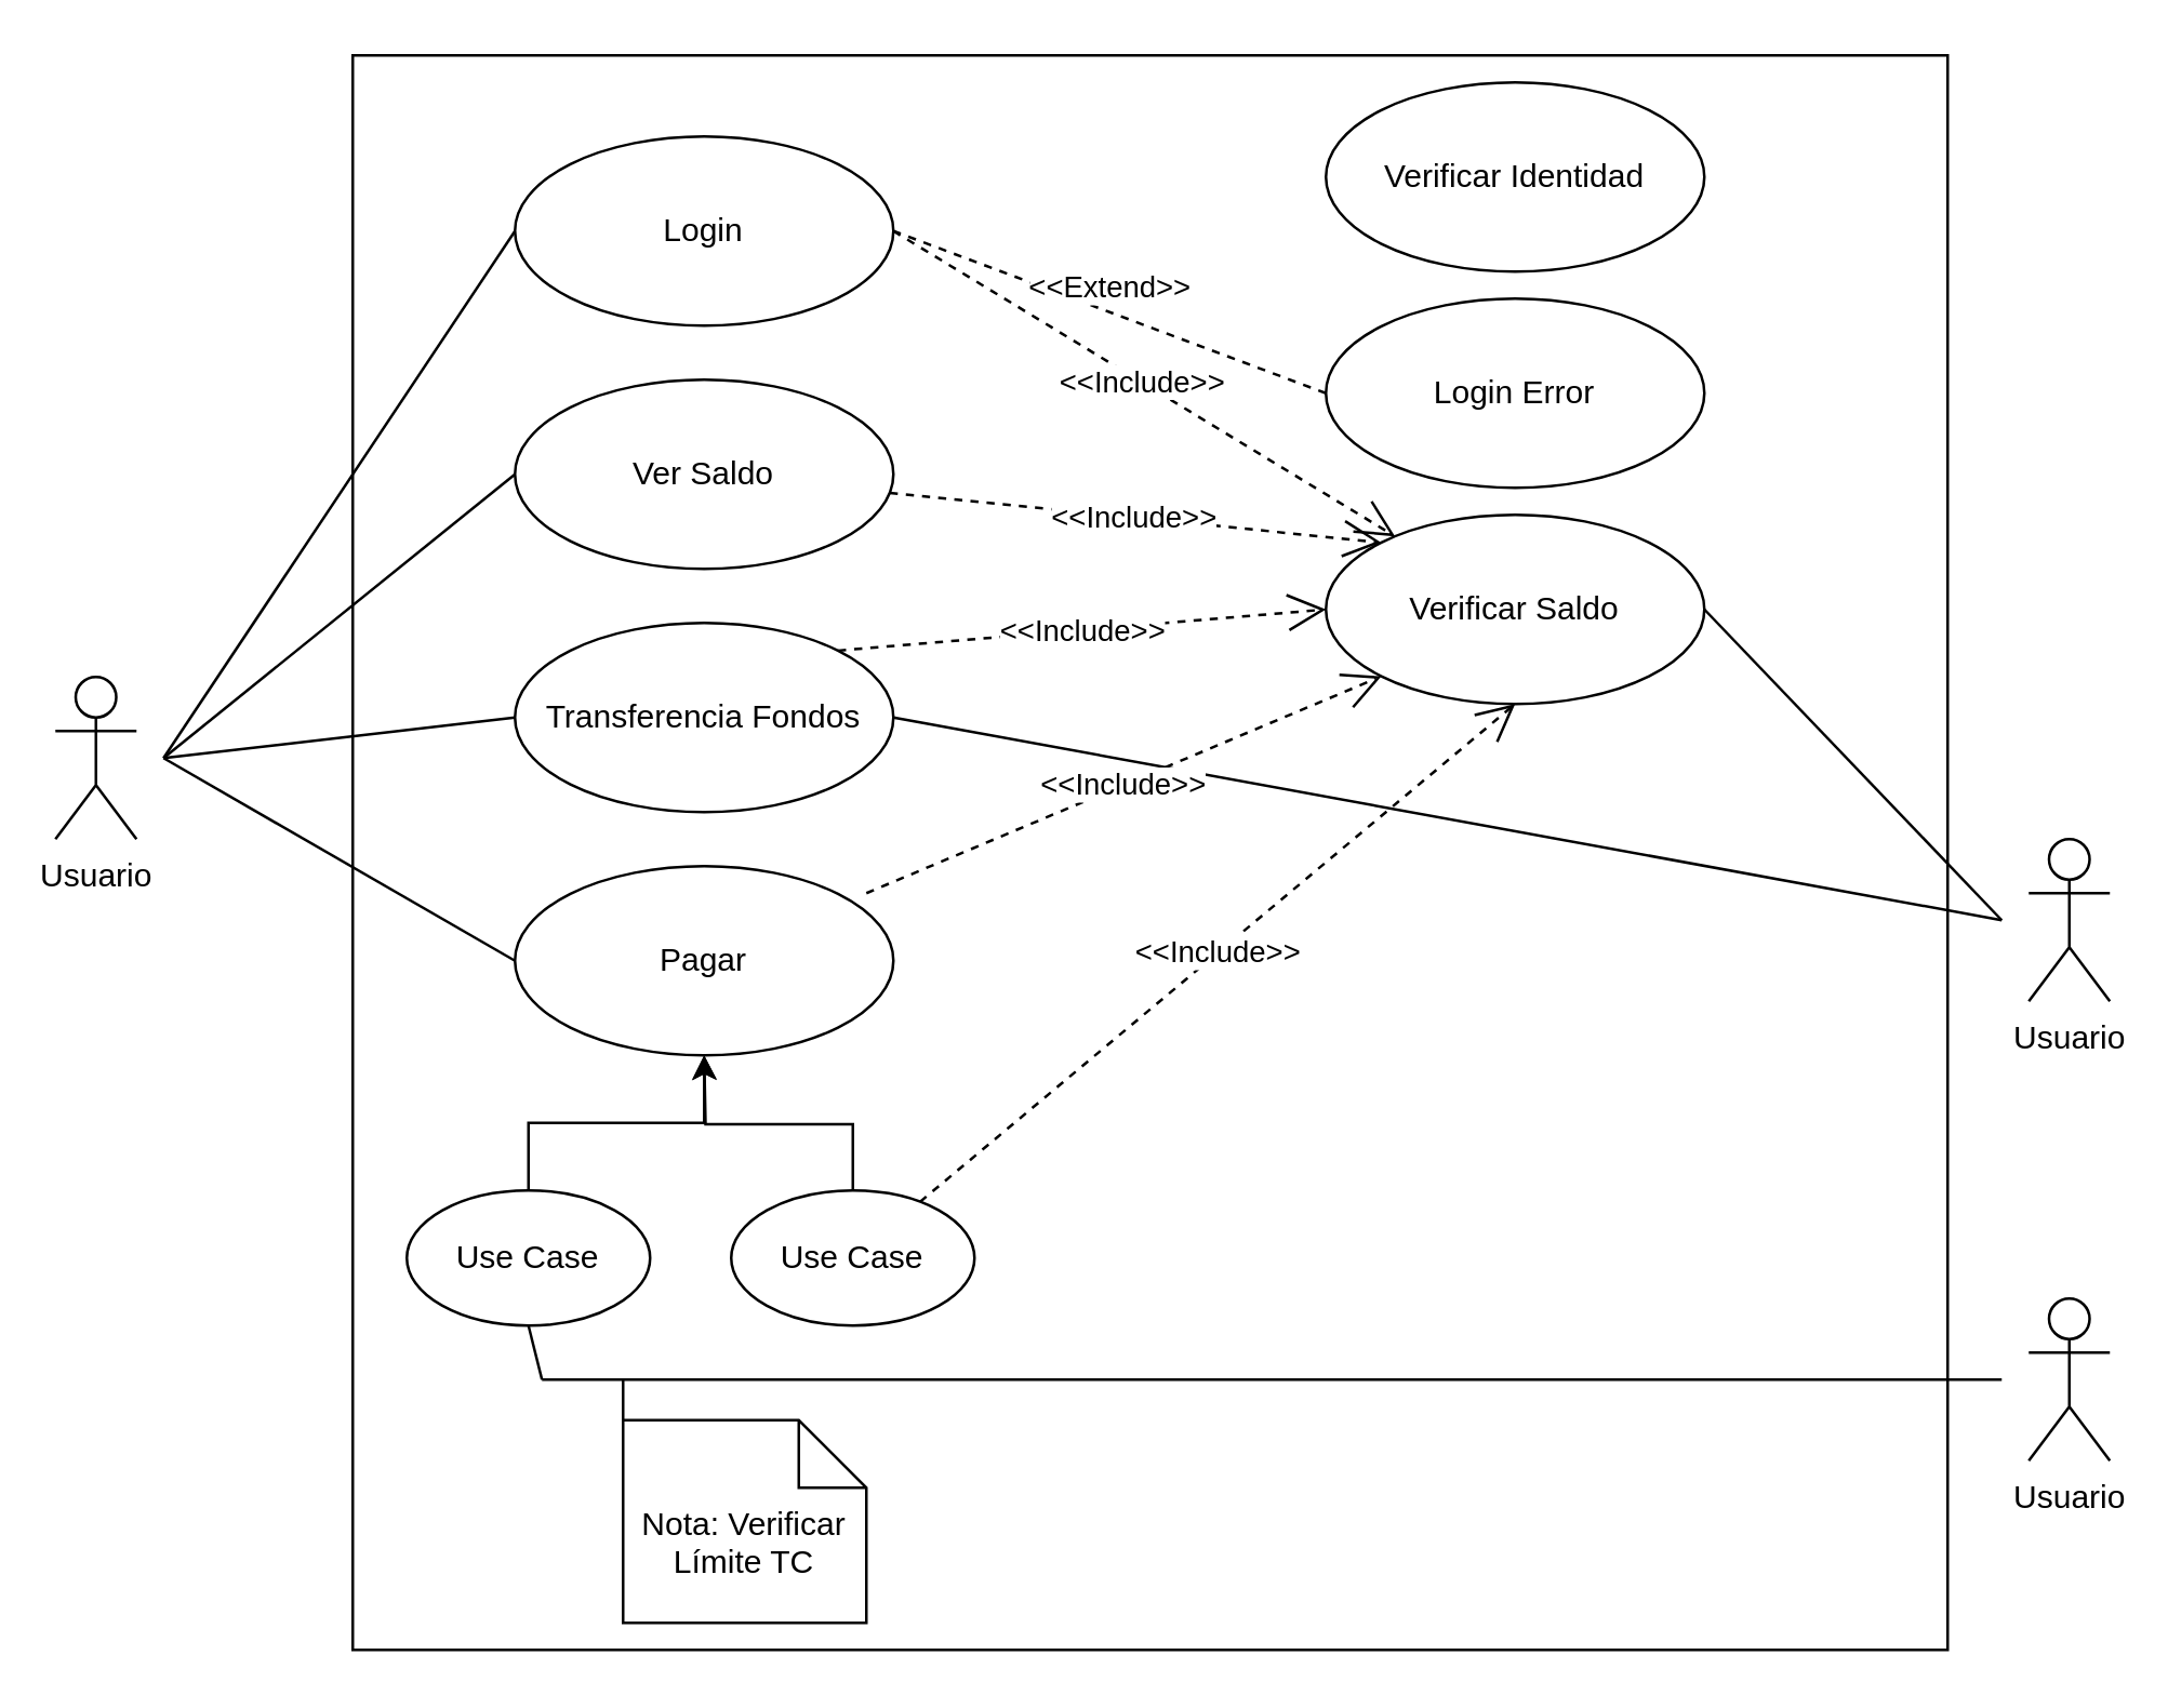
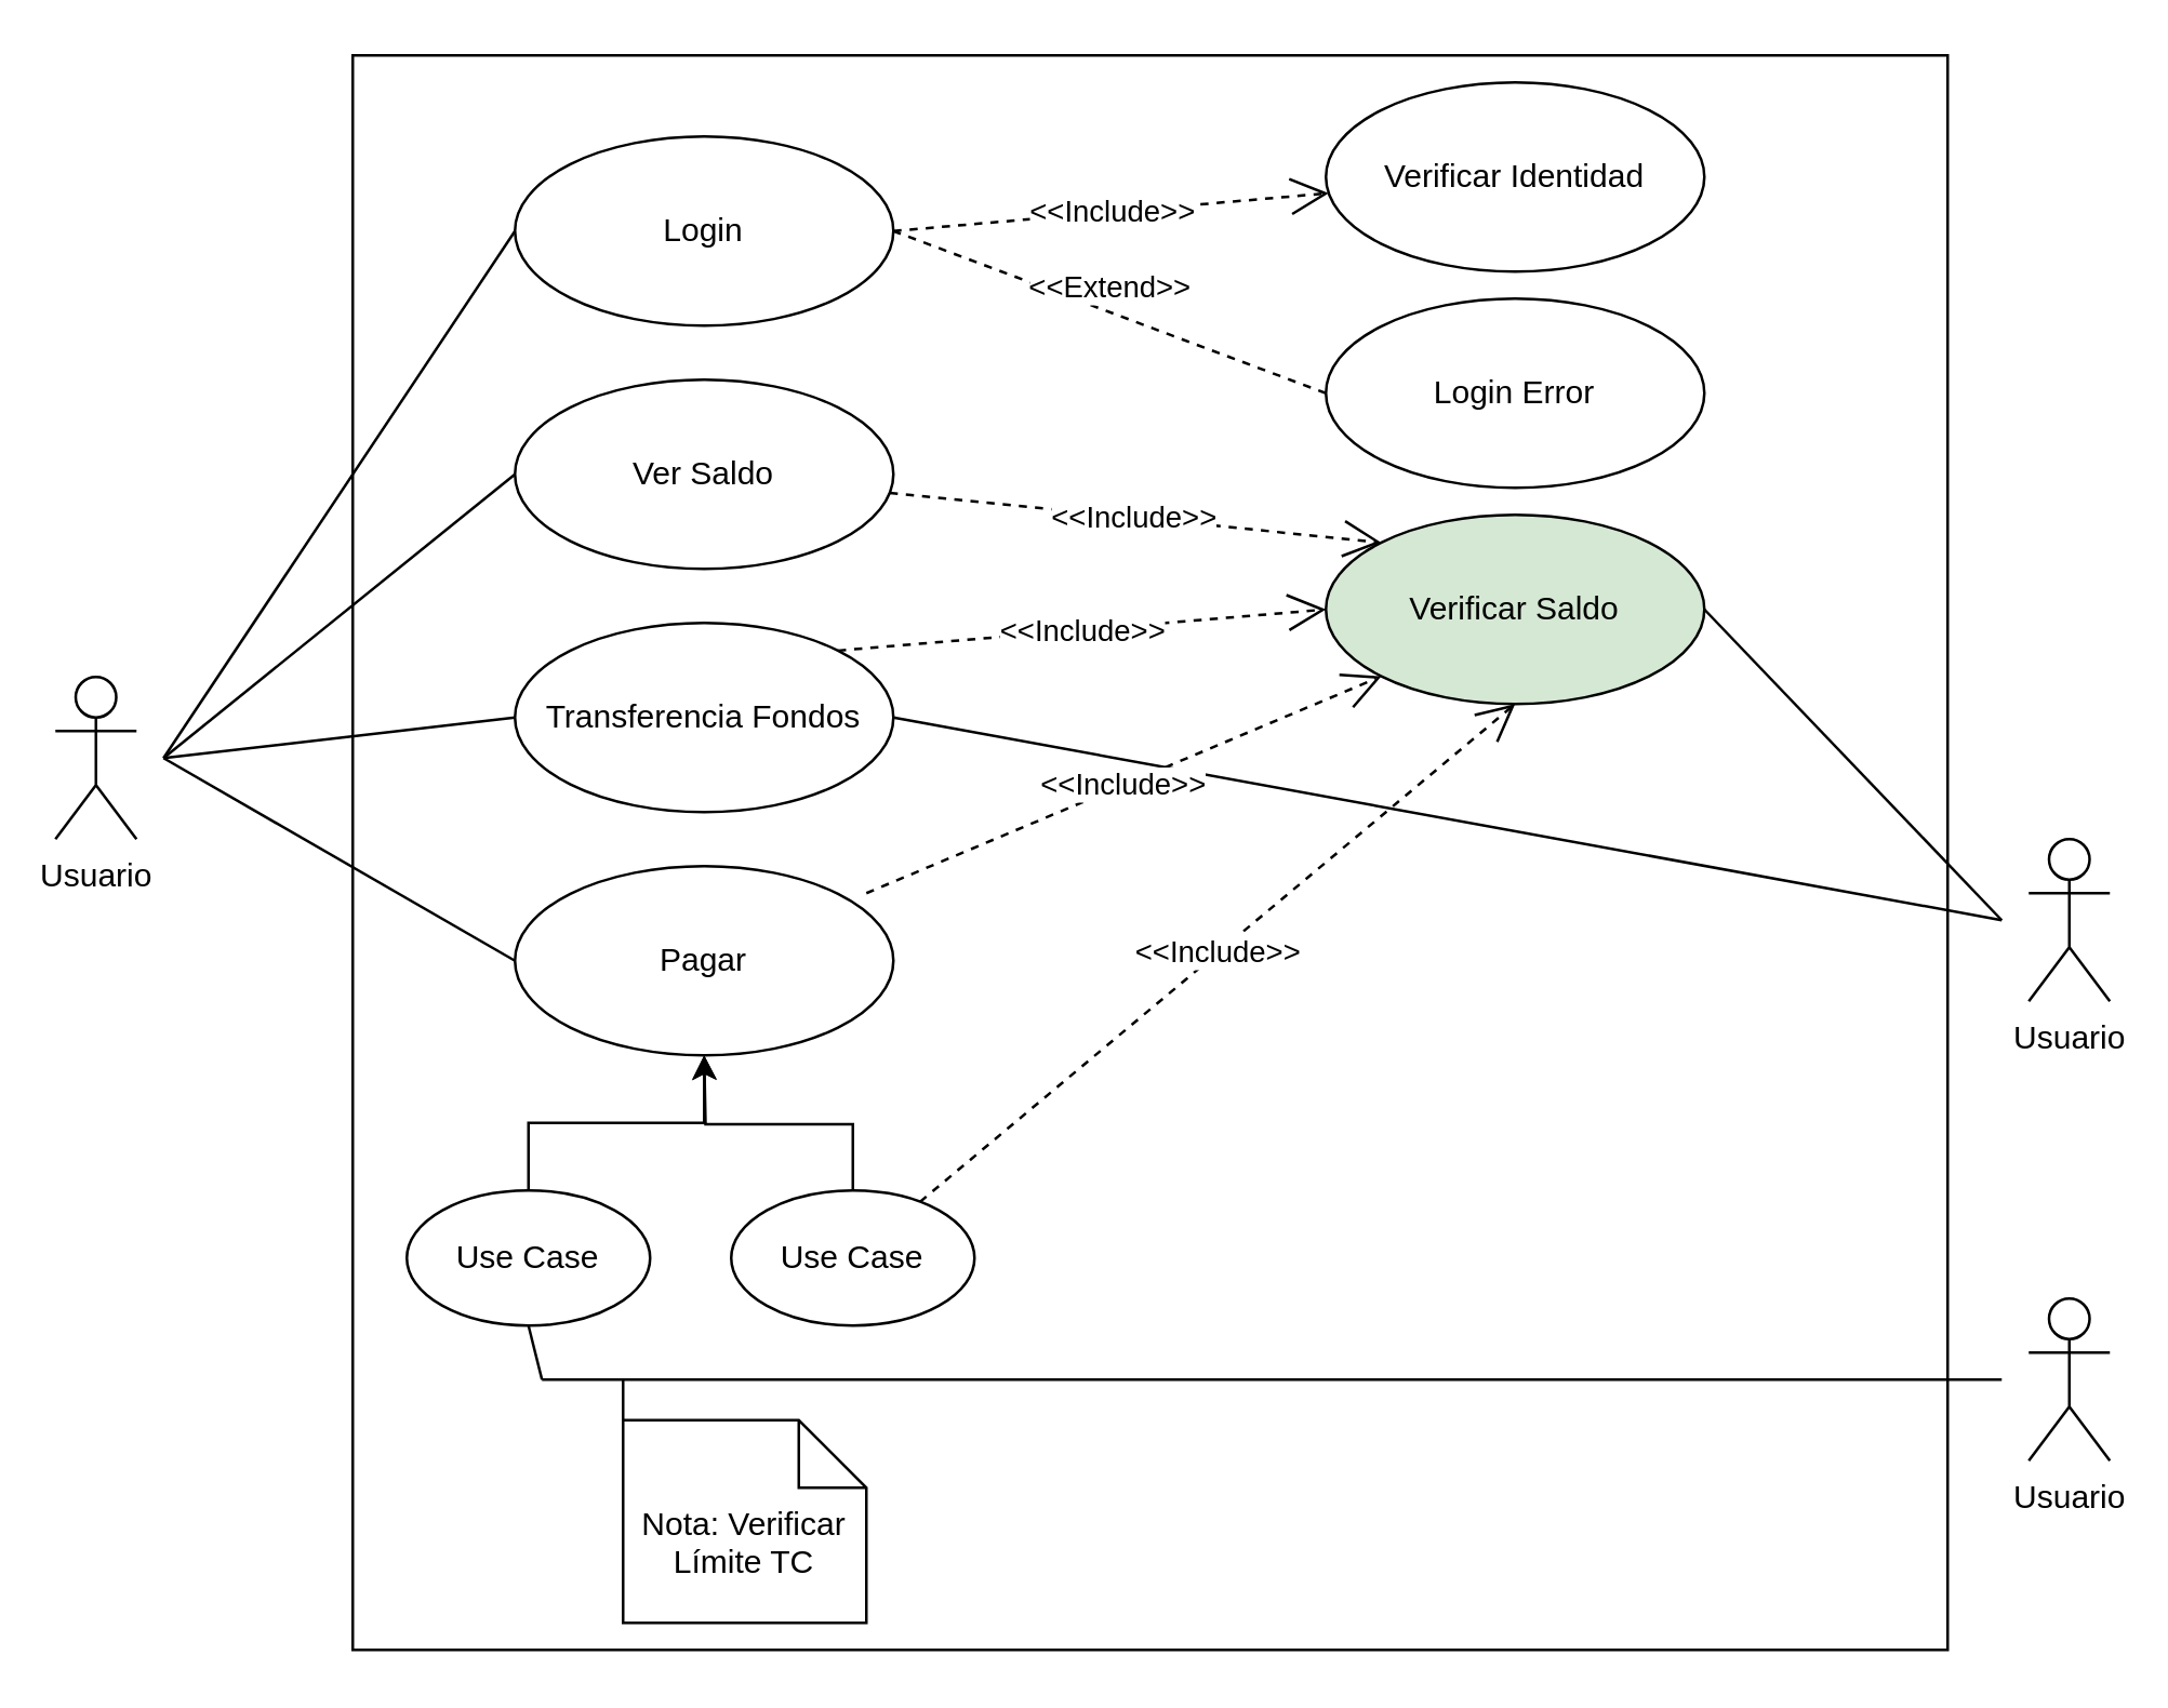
- <mxCell id="17" value="&amp;lt;&amp;lt;Include&amp;gt;&amp;gt;" style="endArrow=open;endSize=12;dashed=1;html=1;rounded=0;exitX=1;exitY=0.5;exitDx=0;exitDy=0;" edge="1" parent="1" source="4" target="13"><mxGeometry x="-0.003" width="160" relative="1" as="geometry"><mxPoint x="340" y="50" as="sourcePoint" /><mxPoint x="500" y="50" as="targetPoint" /><mxPoint as="offset" /></mxGeometry></mxCell>
+ <mxCell id="17" value="&amp;lt;&amp;lt;Include&amp;gt;&amp;gt;" style="endArrow=open;endSize=12;dashed=1;html=1;rounded=0;exitX=1;exitY=0.5;exitDx=0;exitDy=0;" edge="1" parent="1" source="4" target="11"><mxGeometry x="-0.003" width="160" relative="1" as="geometry"><mxPoint x="340" y="50" as="sourcePoint" /><mxPoint x="500" y="50" as="targetPoint" /><mxPoint as="offset" /></mxGeometry></mxCell>
- <mxCell id="13" value="Verificar Saldo" style="ellipse;whiteSpace=wrap;html=1;" vertex="1" parent="1"><mxGeometry x="490" y="190" width="140" height="70" as="geometry" /></mxCell>
+ <mxCell id="13" value="Verificar Saldo" style="ellipse;whiteSpace=wrap;html=1;fillColor=#d5e8d4;" vertex="1" parent="1"><mxGeometry x="490" y="190" width="140" height="70" as="geometry" /></mxCell>
